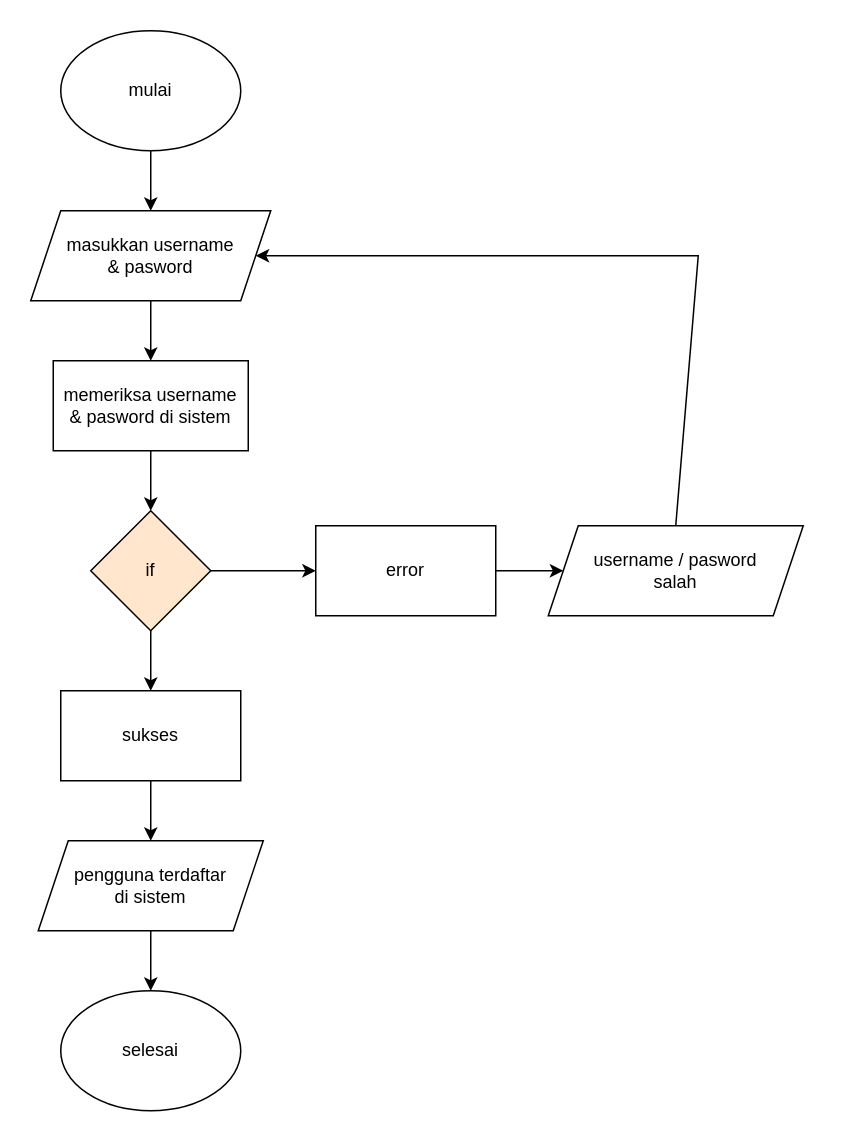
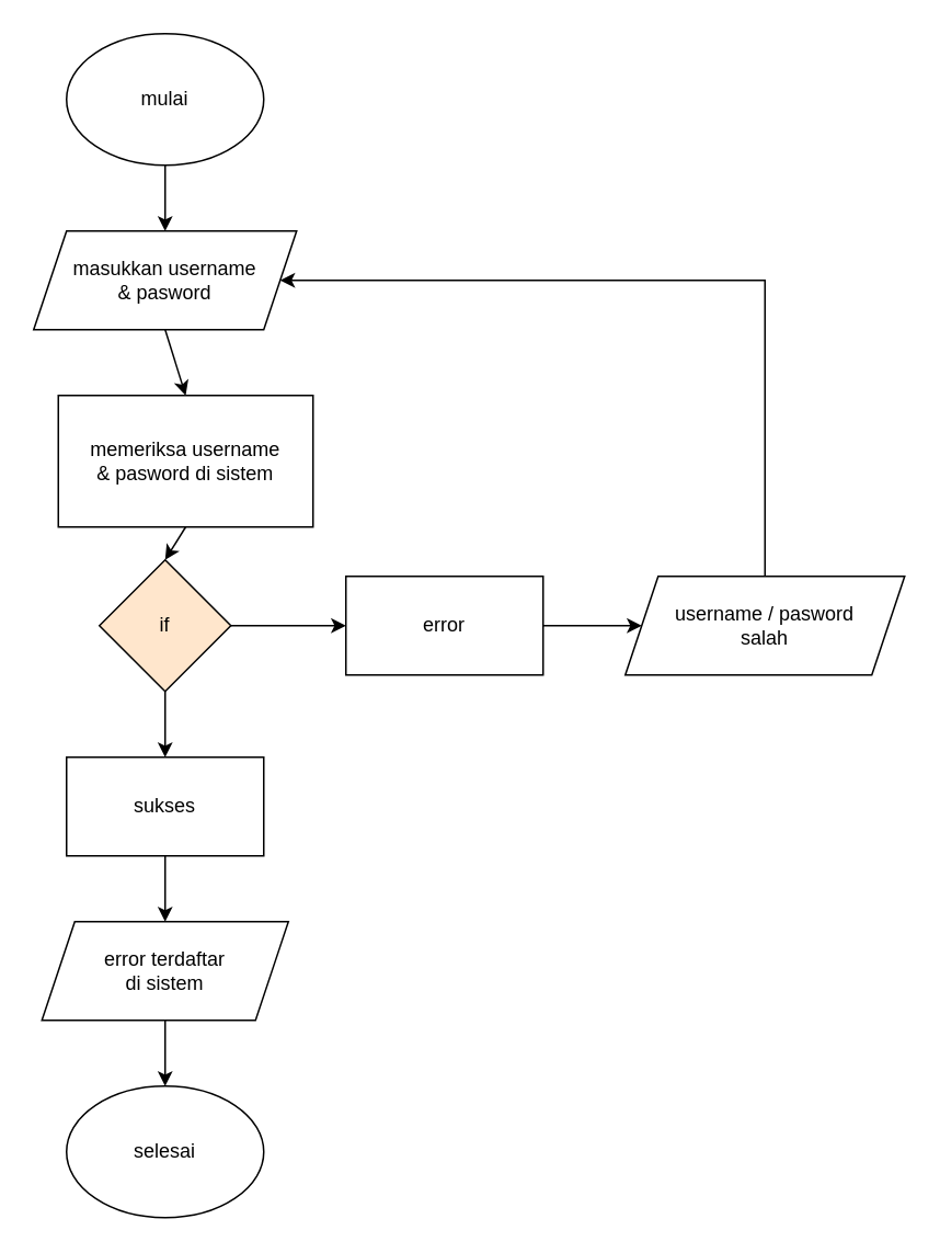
- <mxCell id="4" value="memeriksa username&lt;div&gt;&amp;amp; pasword di sistem&lt;/div&gt;" style="rounded=0;whiteSpace=wrap;html=1;" vertex="1" parent="1"><mxGeometry x="35" y="240" width="130" height="60" as="geometry" /></mxCell>
+ <mxCell id="4" value="memeriksa username&lt;div&gt;&amp;amp; pasword di sistem&lt;/div&gt;" style="rounded=0;whiteSpace=wrap;html=1;" vertex="1" parent="1"><mxGeometry x="35" y="240" width="155" height="80" as="geometry" /></mxCell>
- <mxCell id="16" value="username / pasword&lt;div&gt;salah&lt;/div&gt;" style="shape=parallelogram;perimeter=parallelogramPerimeter;whiteSpace=wrap;html=1;fixedSize=1;" vertex="1" parent="1"><mxGeometry x="365" y="350" width="170" height="60" as="geometry" /></mxCell>
+ <mxCell id="16" value="username / pasword&lt;div&gt;salah&lt;/div&gt;" style="shape=parallelogram;perimeter=parallelogramPerimeter;whiteSpace=wrap;html=1;fixedSize=1;" vertex="1" parent="1"><mxGeometry x="380" y="350" width="170" height="60" as="geometry" /></mxCell>
- <mxCell id="18" value="pengguna terdaftar&lt;div&gt;di sistem&lt;/div&gt;" style="shape=parallelogram;perimeter=parallelogramPerimeter;whiteSpace=wrap;html=1;fixedSize=1;" vertex="1" parent="1"><mxGeometry x="25" y="560" width="150" height="60" as="geometry" /></mxCell>
+ <mxCell id="18" value="error terdaftar&lt;div&gt;di sistem&lt;/div&gt;" style="shape=parallelogram;perimeter=parallelogramPerimeter;whiteSpace=wrap;html=1;fixedSize=1;" vertex="1" parent="1"><mxGeometry x="25" y="560" width="150" height="60" as="geometry" /></mxCell>
